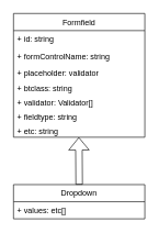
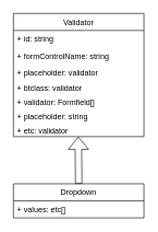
- <mxCell id="2" value="Formfield" style="swimlane;fontStyle=0;childLayout=stackLayout;horizontal=1;startSize=26;fillColor=none;horizontalStack=0;resizeParent=1;resizeParentMax=0;resizeLast=0;collapsible=1;marginBottom=0;" parent="1" vertex="1"><mxGeometry x="20" y="20" width="200" height="188" as="geometry"><mxRectangle x="320" y="20" width="90" height="26" as="alternateBounds" /></mxGeometry></mxCell>
+ <mxCell id="2" value="Validator" style="swimlane;fontStyle=0;childLayout=stackLayout;horizontal=1;startSize=26;fillColor=none;horizontalStack=0;resizeParent=1;resizeParentMax=0;resizeLast=0;collapsible=1;marginBottom=0;" parent="1" vertex="1"><mxGeometry x="20" y="20" width="200" height="188" as="geometry"><mxRectangle x="320" y="20" width="90" height="26" as="alternateBounds" /></mxGeometry></mxCell>
- <mxCell id="6" value="+ btclass: string" style="text;strokeColor=none;fillColor=none;align=left;verticalAlign=top;spacingLeft=4;spacingRight=4;overflow=hidden;rotatable=0;points=[[0,0.5],[1,0.5]];portConstraint=eastwest;" parent="2" vertex="1"><mxGeometry y="100" width="200" height="22" as="geometry" /></mxCell>
+ <mxCell id="6" value="+ btclass: validator" style="text;strokeColor=none;fillColor=none;align=left;verticalAlign=top;spacingLeft=4;spacingRight=4;overflow=hidden;rotatable=0;points=[[0,0.5],[1,0.5]];portConstraint=eastwest;" parent="2" vertex="1"><mxGeometry y="100" width="200" height="22" as="geometry" /></mxCell>
- <mxCell id="7" value="+ validator: Validator[]" style="text;strokeColor=none;fillColor=none;align=left;verticalAlign=top;spacingLeft=4;spacingRight=4;overflow=hidden;rotatable=0;points=[[0,0.5],[1,0.5]];portConstraint=eastwest;" parent="2" vertex="1"><mxGeometry y="122" width="200" height="22" as="geometry" /></mxCell>
+ <mxCell id="7" value="+ validator: Formfield[]" style="text;strokeColor=none;fillColor=none;align=left;verticalAlign=top;spacingLeft=4;spacingRight=4;overflow=hidden;rotatable=0;points=[[0,0.5],[1,0.5]];portConstraint=eastwest;" parent="2" vertex="1"><mxGeometry y="122" width="200" height="22" as="geometry" /></mxCell>
- <mxCell id="8" value="+ fieldtype: string" style="text;strokeColor=none;fillColor=none;align=left;verticalAlign=top;spacingLeft=4;spacingRight=4;overflow=hidden;rotatable=0;points=[[0,0.5],[1,0.5]];portConstraint=eastwest;" parent="2" vertex="1"><mxGeometry y="144" width="200" height="22" as="geometry" /></mxCell>
+ <mxCell id="8" value="+ placeholder: string" style="text;strokeColor=none;fillColor=none;align=left;verticalAlign=top;spacingLeft=4;spacingRight=4;overflow=hidden;rotatable=0;points=[[0,0.5],[1,0.5]];portConstraint=eastwest;" parent="2" vertex="1"><mxGeometry y="144" width="200" height="22" as="geometry" /></mxCell>
- <mxCell id="9" value="+ etc: string" style="text;strokeColor=none;fillColor=none;align=left;verticalAlign=top;spacingLeft=4;spacingRight=4;overflow=hidden;rotatable=0;points=[[0,0.5],[1,0.5]];portConstraint=eastwest;" parent="2" vertex="1"><mxGeometry y="166" width="200" height="22" as="geometry" /></mxCell>
+ <mxCell id="9" value="+ etc: validator" style="text;strokeColor=none;fillColor=none;align=left;verticalAlign=top;spacingLeft=4;spacingRight=4;overflow=hidden;rotatable=0;points=[[0,0.5],[1,0.5]];portConstraint=eastwest;" parent="2" vertex="1"><mxGeometry y="166" width="200" height="22" as="geometry" /></mxCell>
